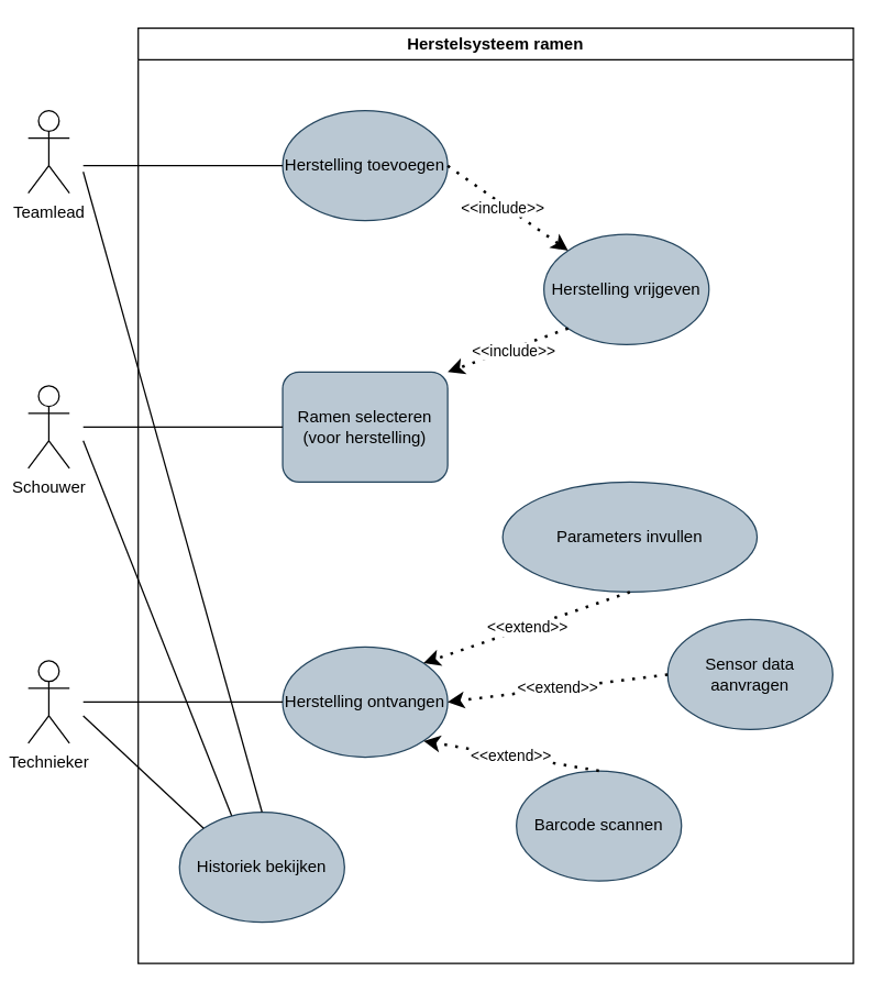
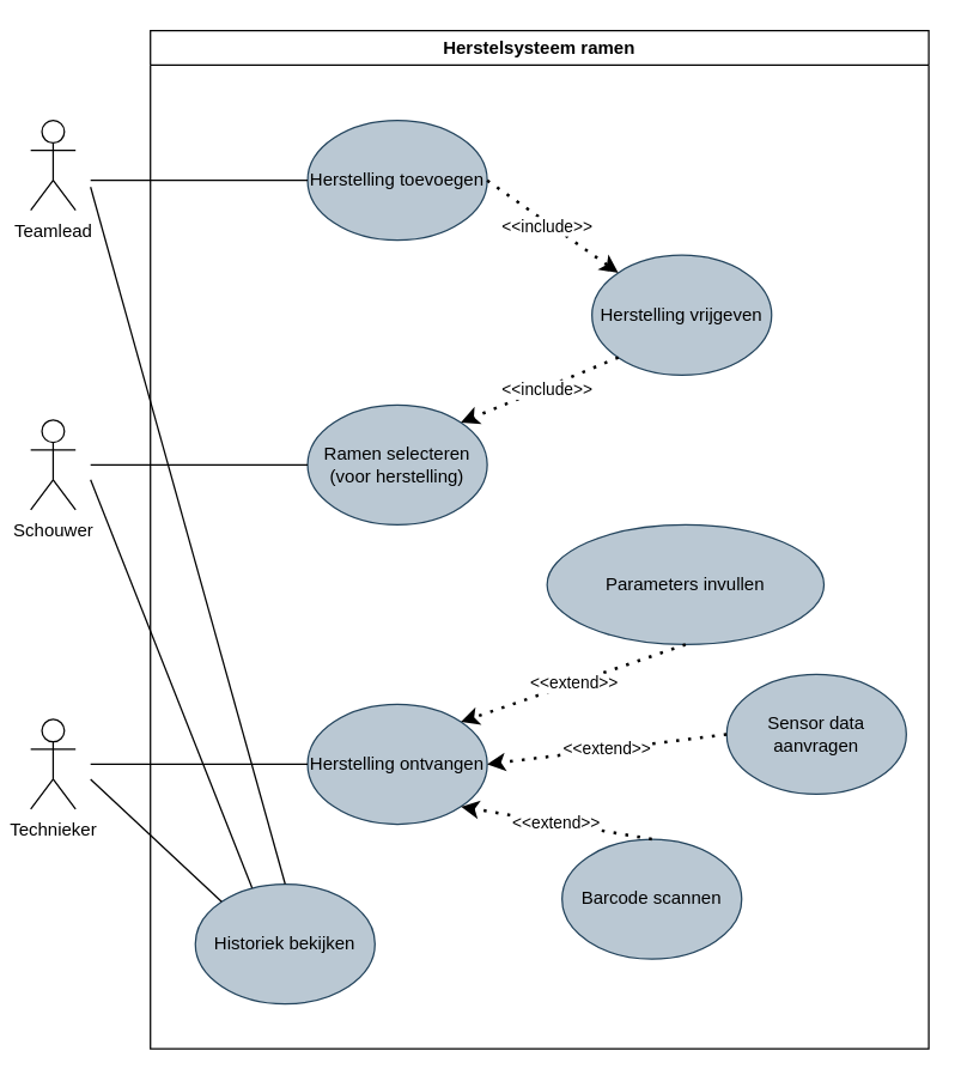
- <mxCell id="4" value="Ramen selecteren (voor herstelling)" style="whiteSpace=wrap;html=1;fillColor=#bac8d3;strokeColor=#23445d;rounded=1;" parent="2" vertex="1"><mxGeometry x="105" y="250" width="120" height="80" as="geometry" /></mxCell>
+ <mxCell id="4" value="Ramen selecteren (voor herstelling)" style="ellipse;whiteSpace=wrap;html=1;fillColor=#bac8d3;strokeColor=#23445d;" parent="2" vertex="1"><mxGeometry x="105" y="250" width="120" height="80" as="geometry" /></mxCell>
